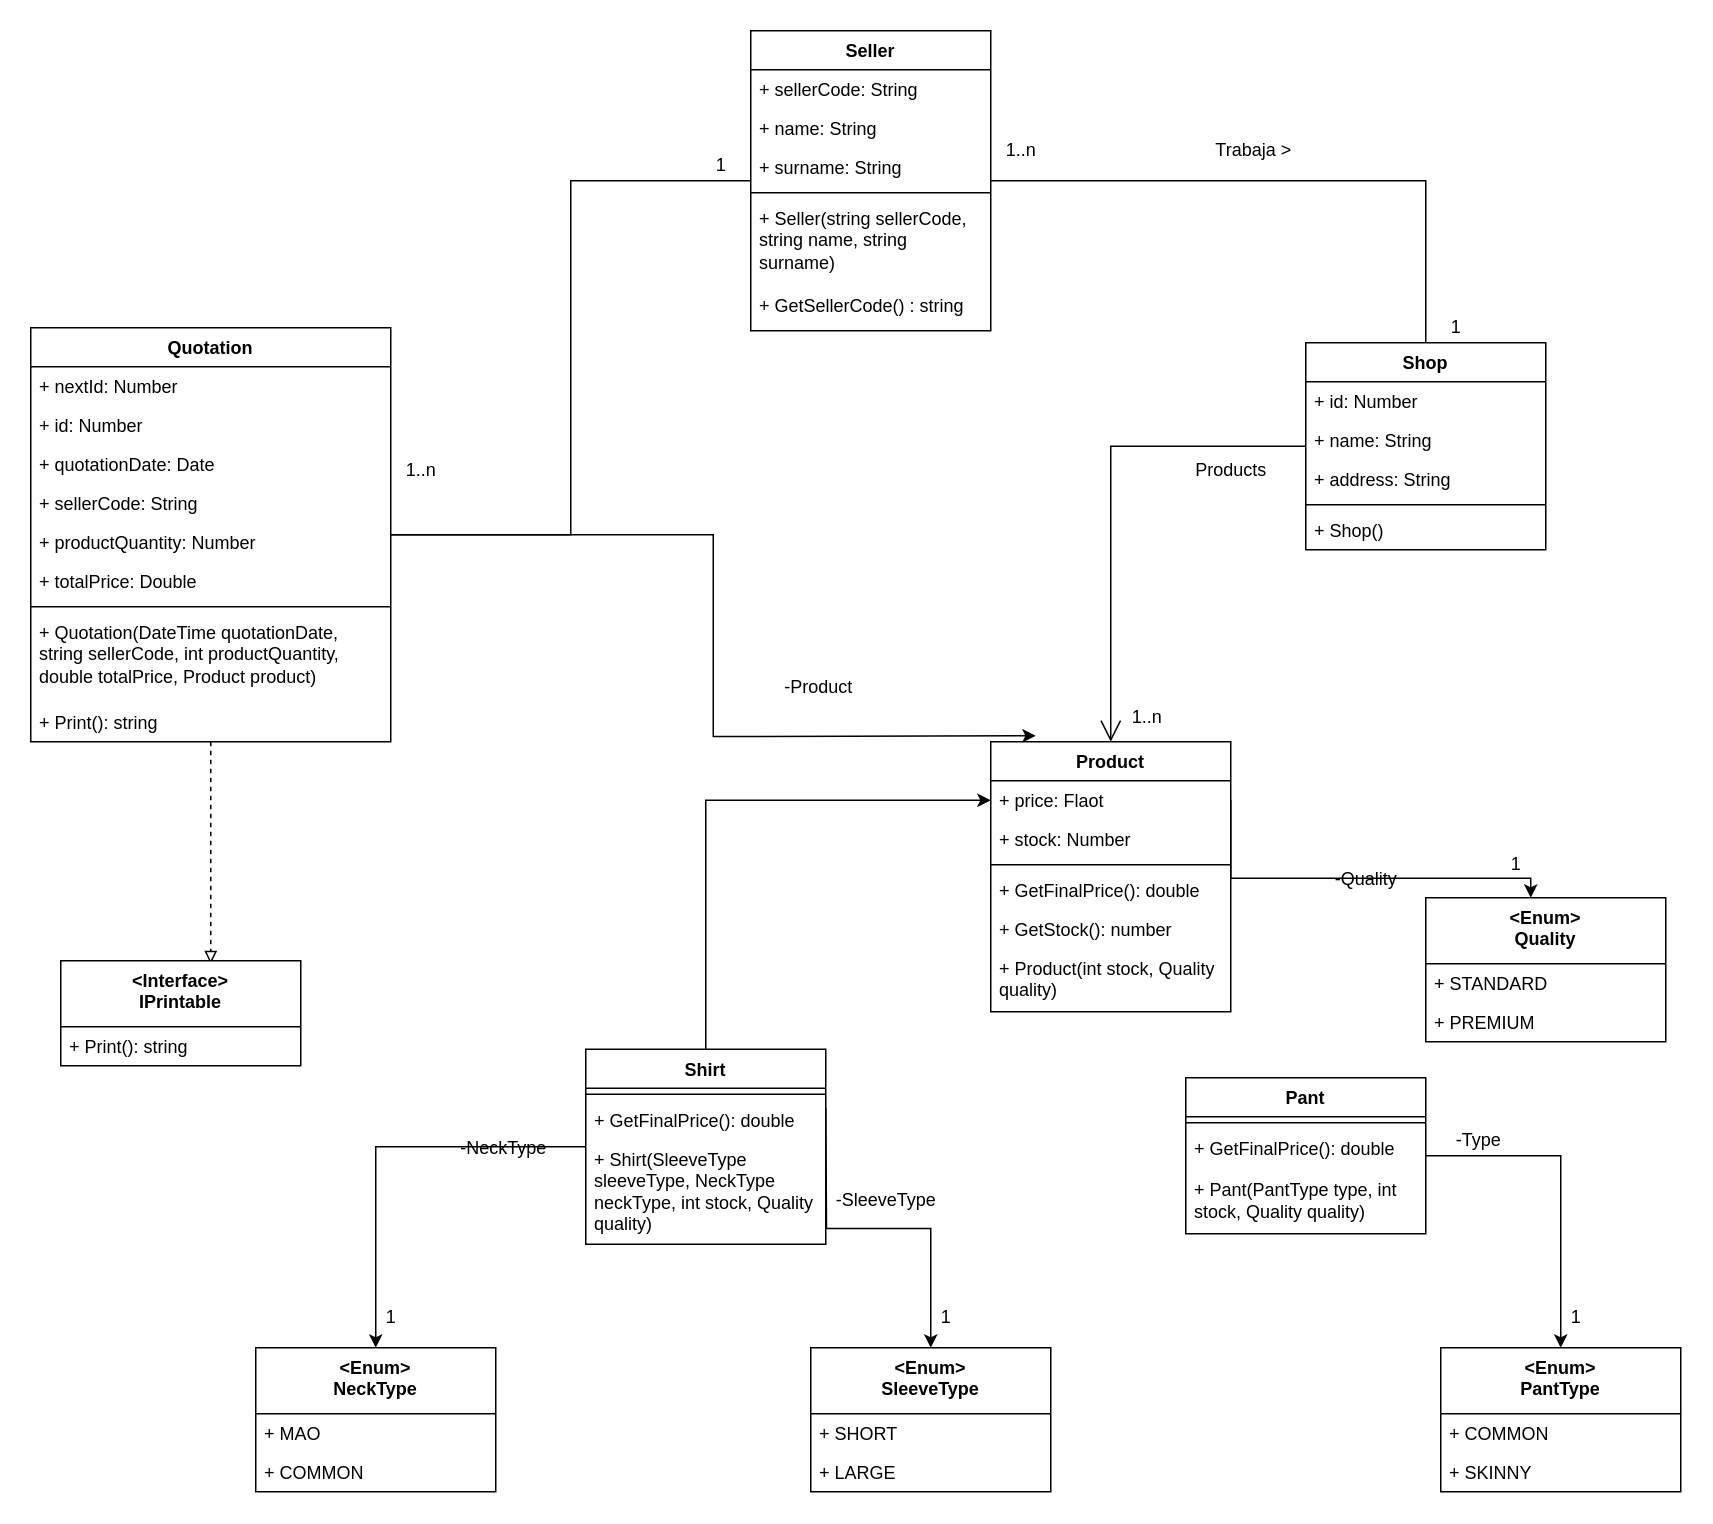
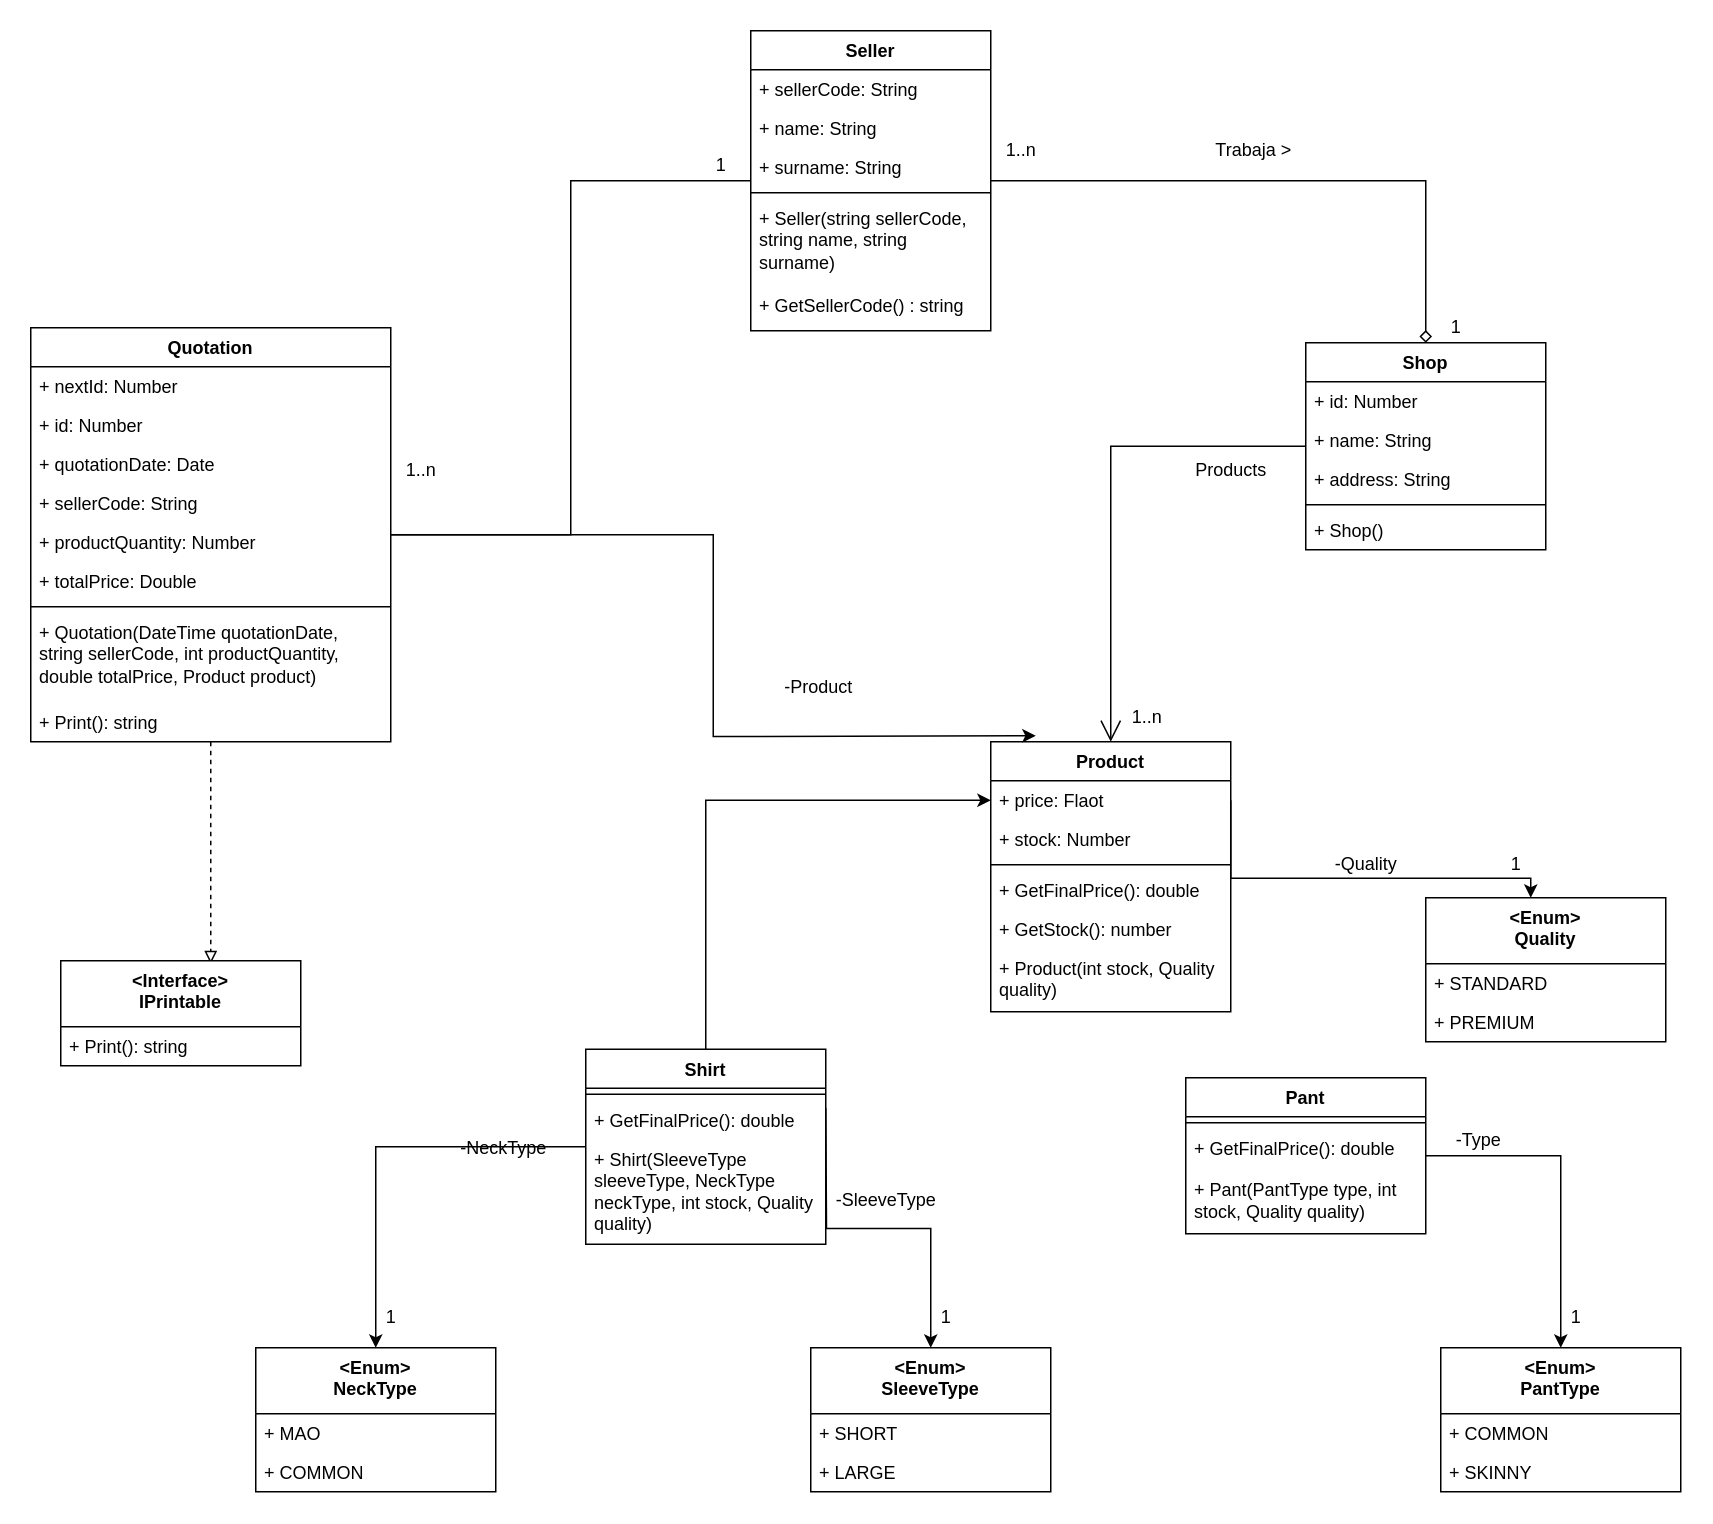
- <mxCell id="3" style="edgeStyle=orthogonalEdgeStyle;rounded=0;orthogonalLoop=1;jettySize=auto;html=1;endArrow=none;endFill=0;" edge="1" parent="1" source="4" target="11"><mxGeometry relative="1" as="geometry" /></mxCell>
+ <mxCell id="3" style="edgeStyle=orthogonalEdgeStyle;rounded=0;orthogonalLoop=1;jettySize=auto;html=1;endArrow=diamond;endFill=0;" edge="1" parent="1" source="4" target="11"><mxGeometry relative="1" as="geometry" /></mxCell>
- <mxCell id="43" value="-Quality" style="text;html=1;align=center;verticalAlign=middle;resizable=0;points=[];autosize=1;strokeColor=none;fillColor=none;" vertex="1" parent="1"><mxGeometry x="880" y="576" width="60" height="20" as="geometry" /></mxCell>
+ <mxCell id="43" value="-Quality" style="text;html=1;align=center;verticalAlign=middle;resizable=0;points=[];autosize=1;strokeColor=none;fillColor=none;" vertex="1" parent="1"><mxGeometry x="880" y="566" width="60" height="20" as="geometry" /></mxCell>
